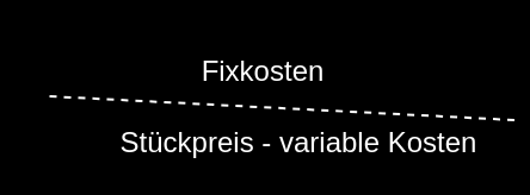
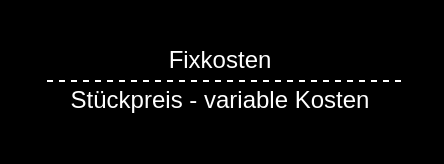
- <mxCell id="3" value="Stückpreis - variable Kosten" style="text;html=1;strokeColor=none;fillColor=none;align=center;verticalAlign=middle;whiteSpace=wrap;rounded=0;fontColor=#FFFFFF;" vertex="1" parent="1"><mxGeometry x="35" y="50" width="180" height="20" as="geometry" /></mxCell>
+ <mxCell id="3" value="Stückpreis - variable Kosten" style="text;html=1;strokeColor=none;fillColor=none;align=center;verticalAlign=middle;whiteSpace=wrap;rounded=0;fontColor=#FFFFFF;" vertex="1" parent="1"><mxGeometry x="20" y="40" width="180" height="20" as="geometry" /></mxCell>
